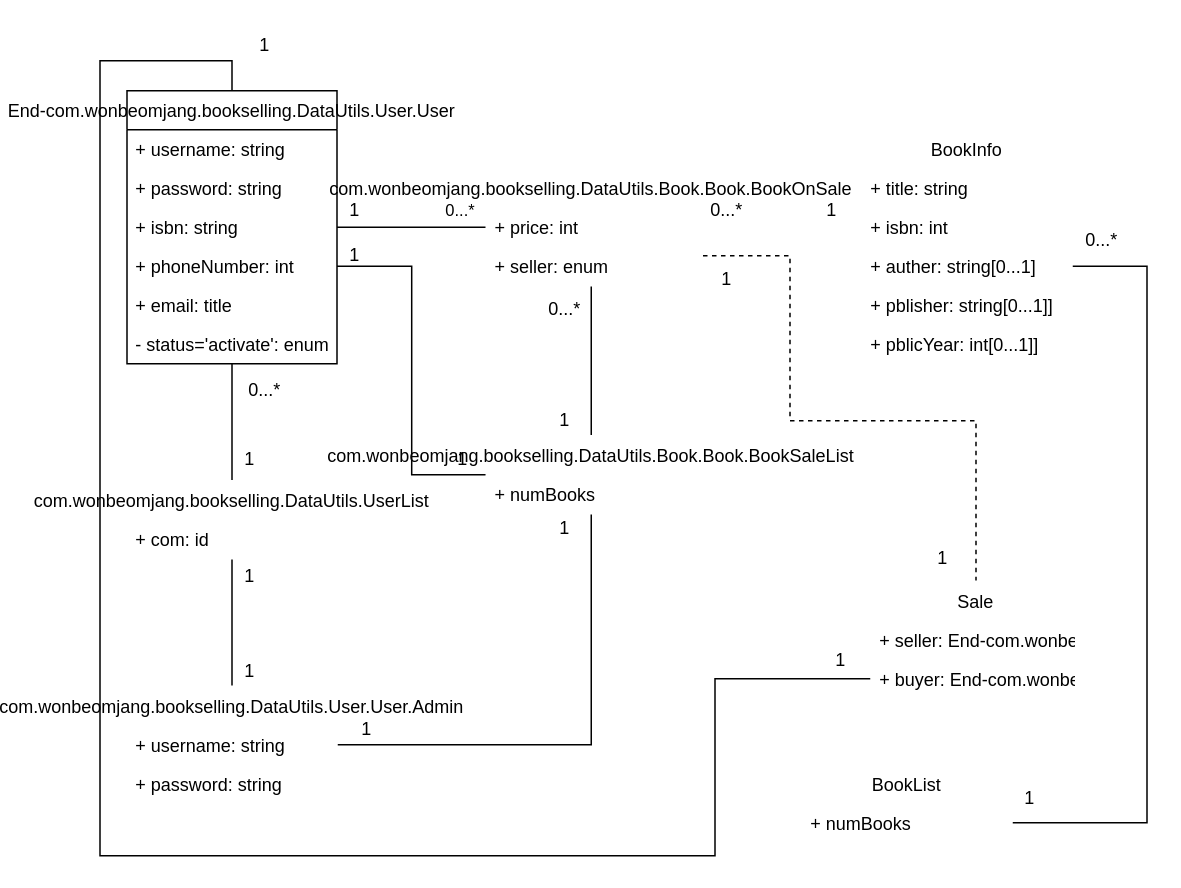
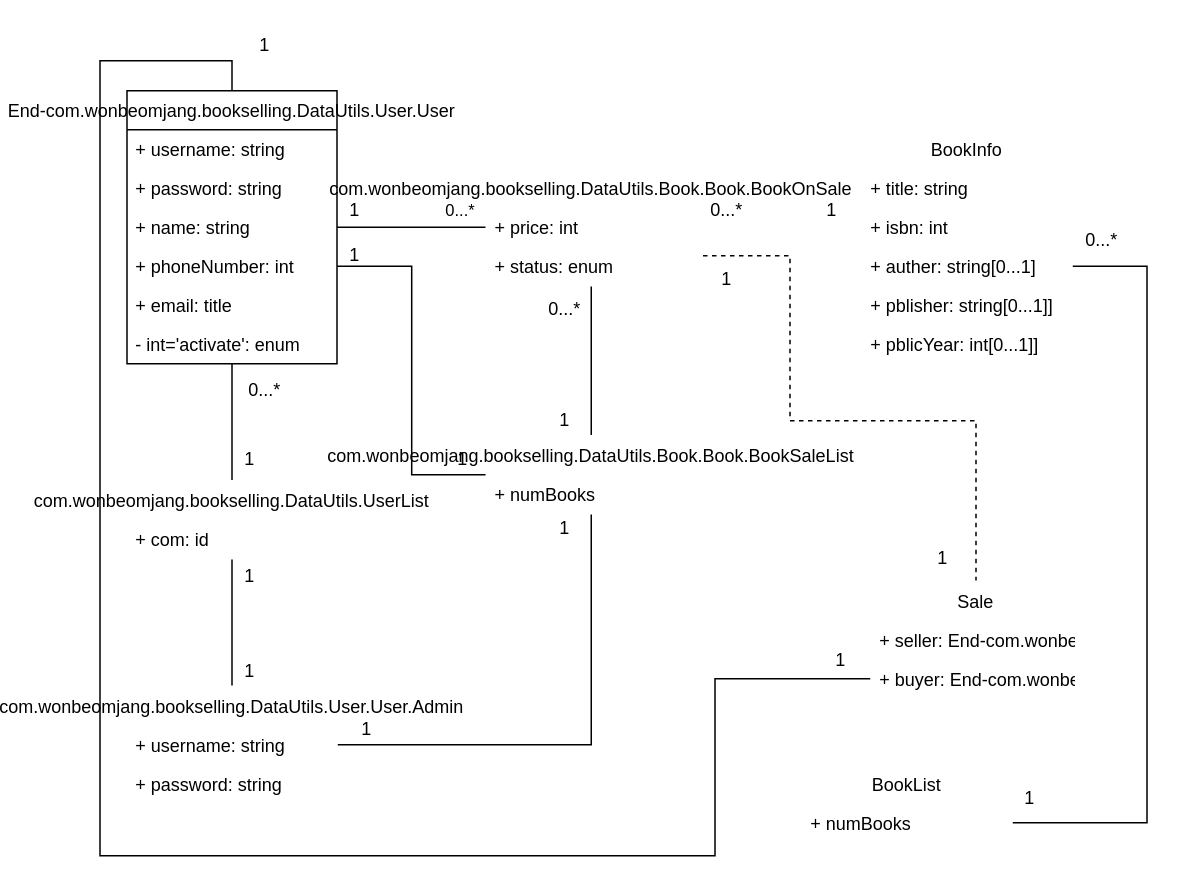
- <mxCell id="24" value="+ isbn: string" style="text;strokeColor=none;fillColor=none;align=left;verticalAlign=top;spacingLeft=4;spacingRight=4;overflow=hidden;rotatable=0;points=[[0,0.5],[1,0.5]];portConstraint=eastwest;" parent="21" vertex="1"><mxGeometry y="78" width="140" height="26" as="geometry" /></mxCell>
+ <mxCell id="24" value="+ name: string" style="text;strokeColor=none;fillColor=none;align=left;verticalAlign=top;spacingLeft=4;spacingRight=4;overflow=hidden;rotatable=0;points=[[0,0.5],[1,0.5]];portConstraint=eastwest;" parent="21" vertex="1"><mxGeometry y="78" width="140" height="26" as="geometry" /></mxCell>
- <mxCell id="30" value="+ seller: enum" style="text;strokeColor=none;fillColor=none;align=left;verticalAlign=top;spacingLeft=4;spacingRight=4;overflow=hidden;rotatable=0;points=[[0,0.5],[1,0.5]];portConstraint=eastwest;" parent="28" vertex="1"><mxGeometry y="52" width="140" height="26" as="geometry" /></mxCell>
+ <mxCell id="30" value="+ status: enum" style="text;strokeColor=none;fillColor=none;align=left;verticalAlign=top;spacingLeft=4;spacingRight=4;overflow=hidden;rotatable=0;points=[[0,0.5],[1,0.5]];portConstraint=eastwest;" parent="28" vertex="1"><mxGeometry y="52" width="140" height="26" as="geometry" /></mxCell>
- <mxCell id="27" value="- status='activate': enum" style="text;strokeColor=none;fillColor=none;align=left;verticalAlign=top;spacingLeft=4;spacingRight=4;overflow=hidden;rotatable=0;points=[[0,0.5],[1,0.5]];portConstraint=eastwest;" parent="21" vertex="1"><mxGeometry y="156" width="140" height="26" as="geometry" /></mxCell>
+ <mxCell id="27" value="- int='activate': enum" style="text;strokeColor=none;fillColor=none;align=left;verticalAlign=top;spacingLeft=4;spacingRight=4;overflow=hidden;rotatable=0;points=[[0,0.5],[1,0.5]];portConstraint=eastwest;" parent="21" vertex="1"><mxGeometry y="156" width="140" height="26" as="geometry" /></mxCell>
